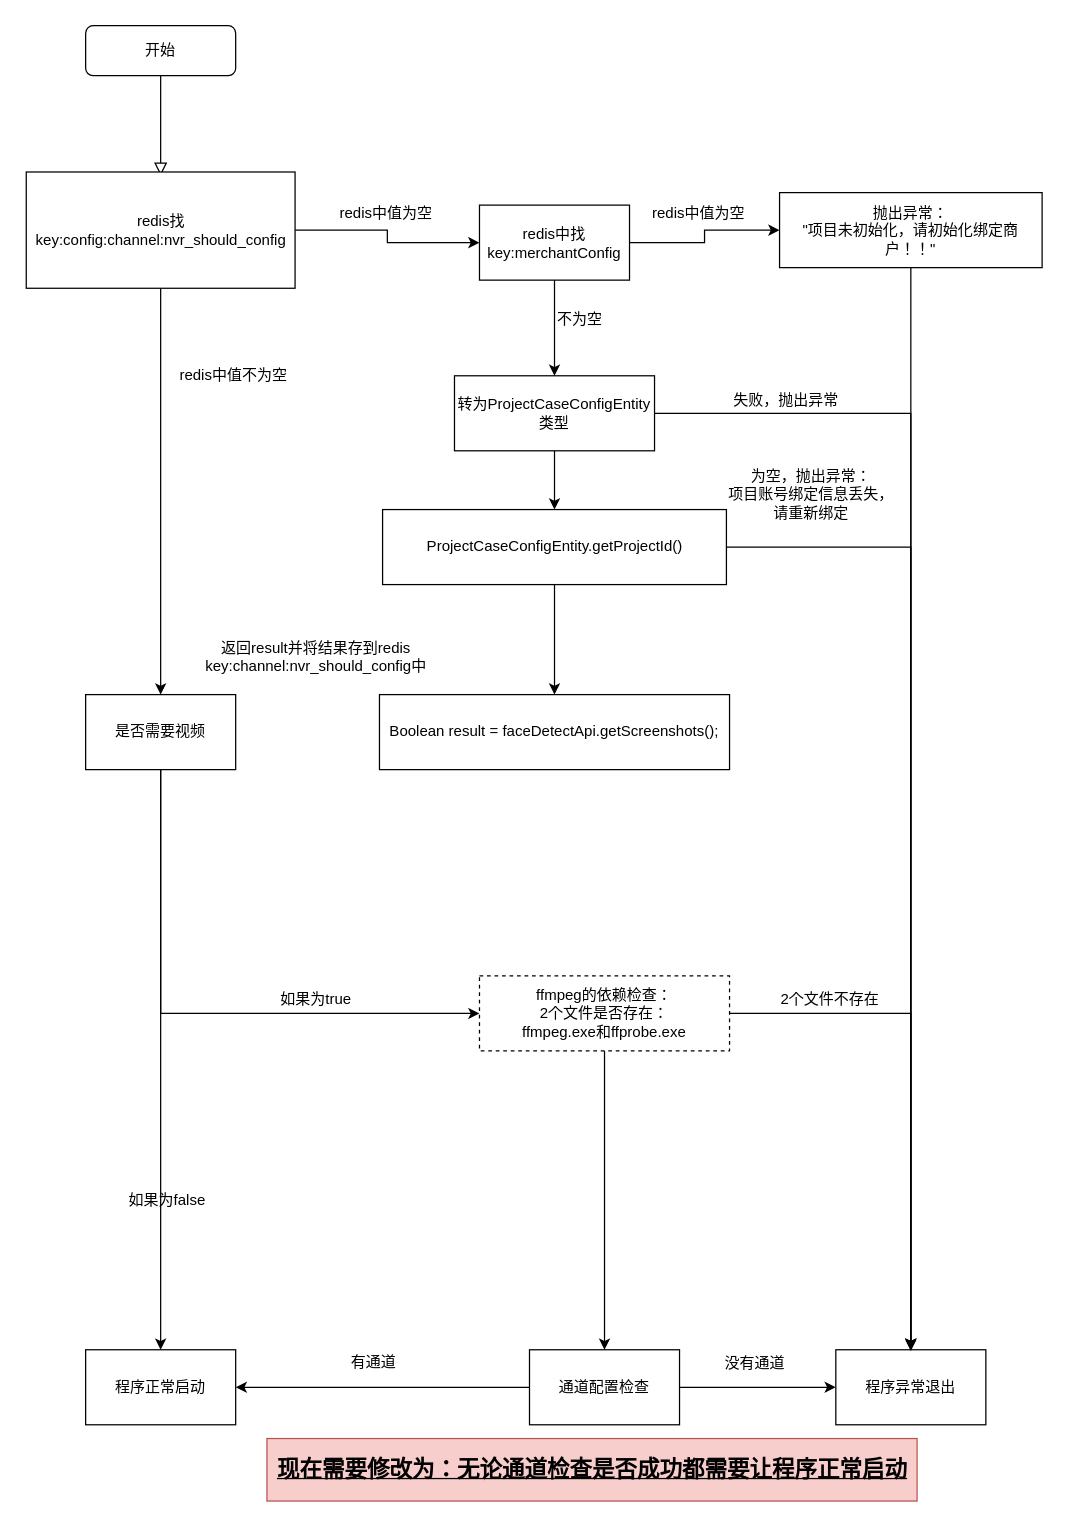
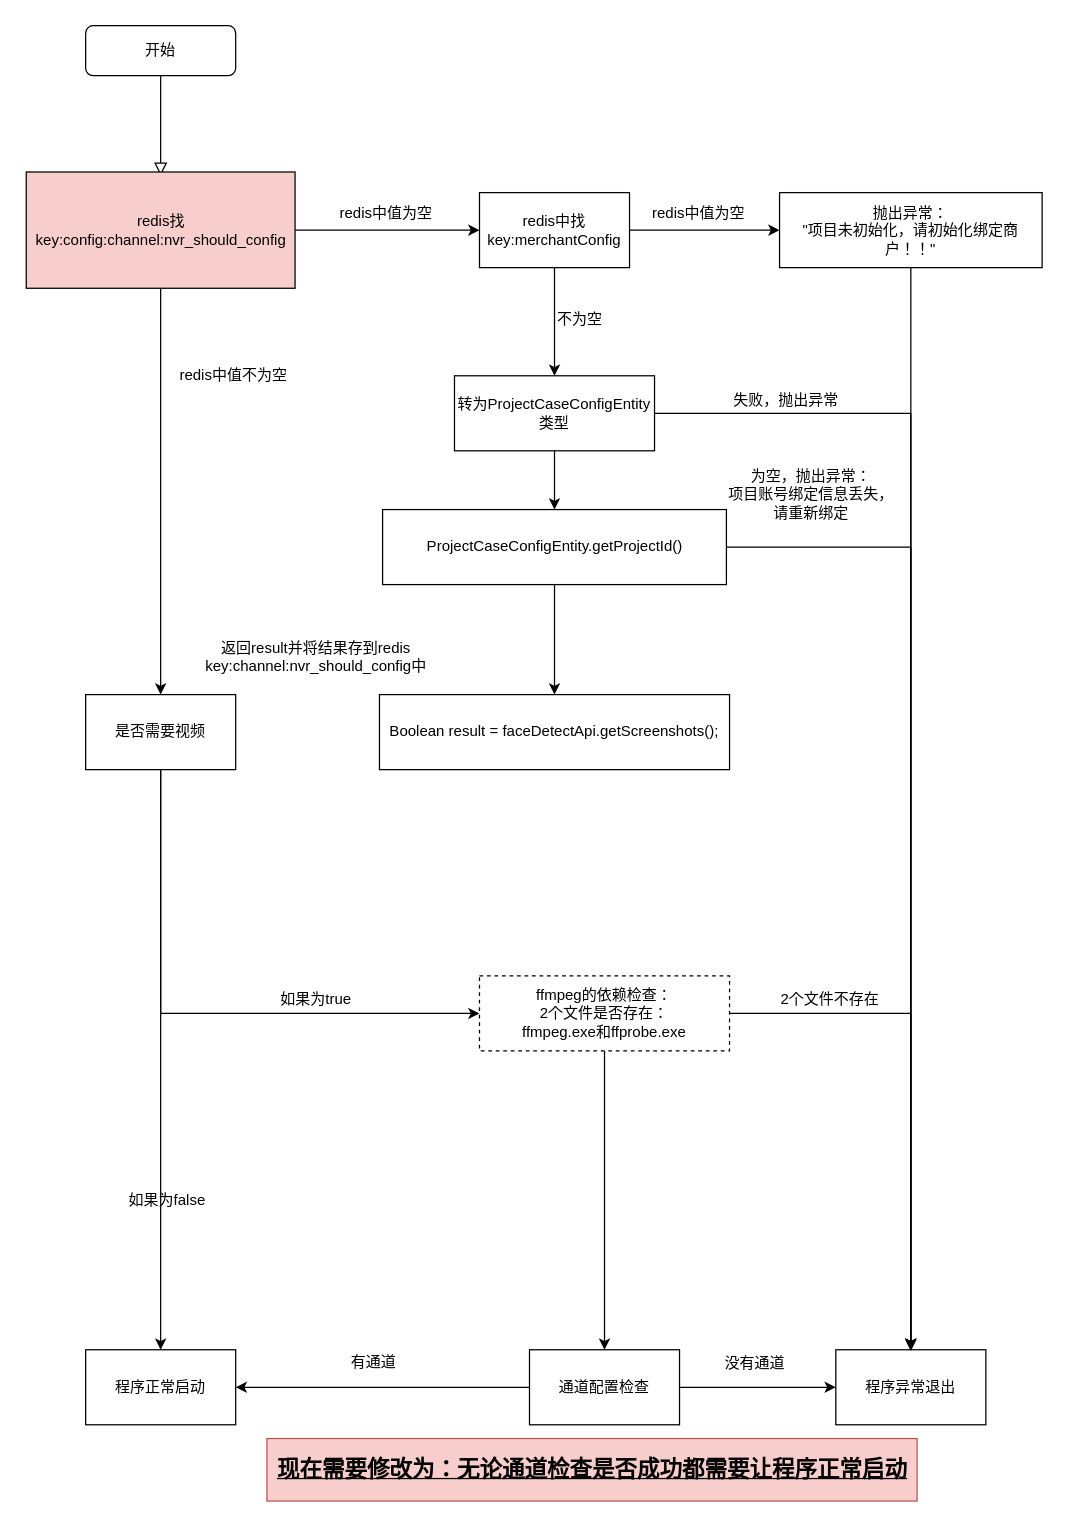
- <mxCell id="13" value="&lt;span&gt;redis找&lt;/span&gt;&lt;br&gt;&lt;span&gt;key:config:channel:nvr_should_config&lt;/span&gt;" style="rounded=0;whiteSpace=wrap;html=1;" parent="1" vertex="1"><mxGeometry x="20.5" y="137" width="215" height="93" as="geometry" /></mxCell>
+ <mxCell id="13" value="&lt;span&gt;redis找&lt;/span&gt;&lt;br&gt;&lt;span&gt;key:config:channel:nvr_should_config&lt;/span&gt;" style="rounded=0;whiteSpace=wrap;html=1;fillColor=#f8cecc;" parent="1" vertex="1"><mxGeometry x="20.5" y="137" width="215" height="93" as="geometry" /></mxCell>
- <mxCell id="7" value="redis中找&lt;br&gt;key:merchantConfig" style="rounded=0;whiteSpace=wrap;html=1;" parent="1" vertex="1"><mxGeometry x="383" y="163.5" width="120" height="60" as="geometry" /></mxCell>
+ <mxCell id="7" value="redis中找&lt;br&gt;key:merchantConfig" style="rounded=0;whiteSpace=wrap;html=1;" parent="1" vertex="1"><mxGeometry x="383" y="153.5" width="120" height="60" as="geometry" /></mxCell>
